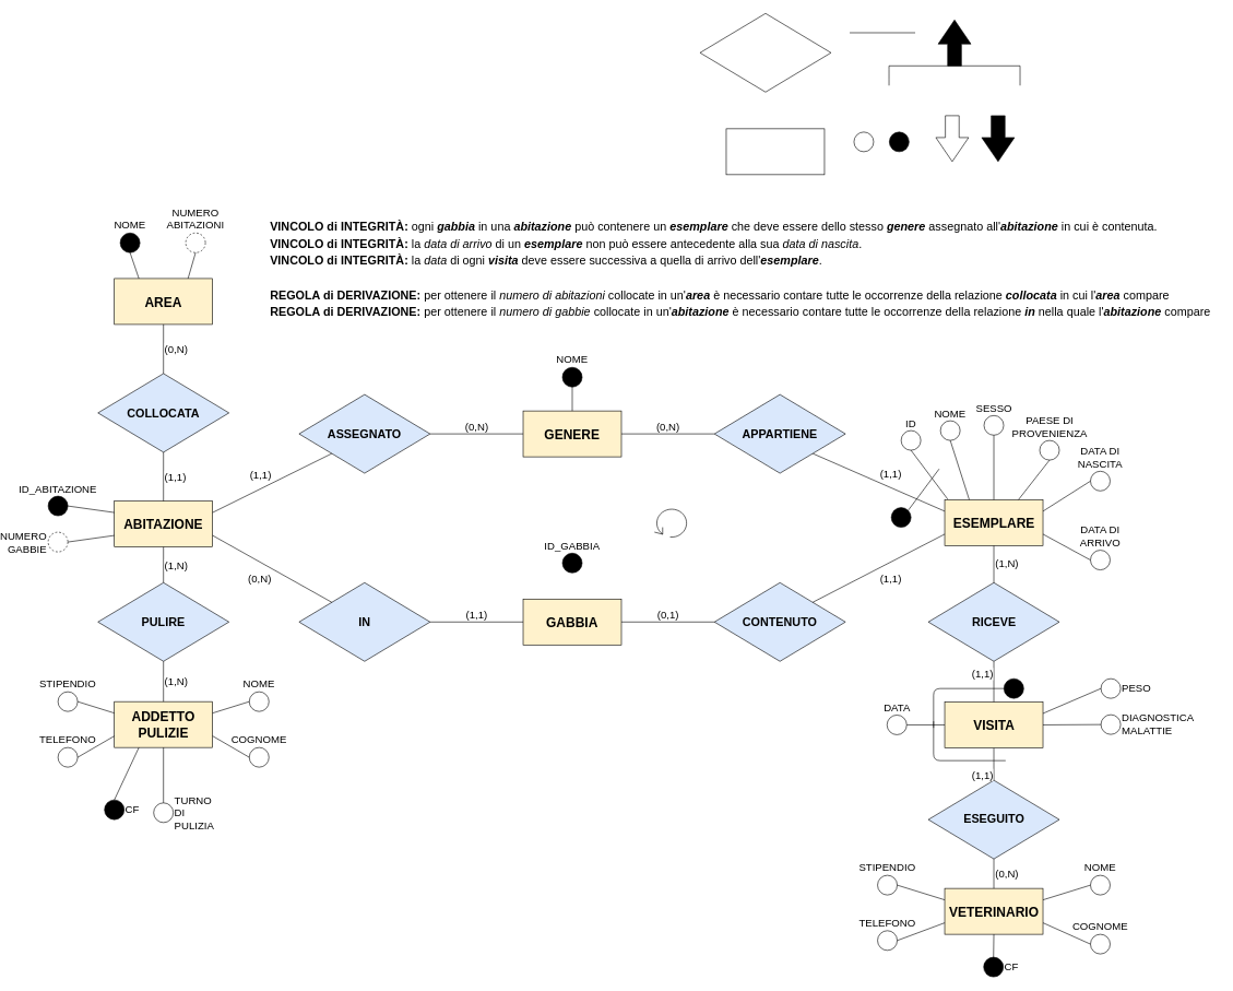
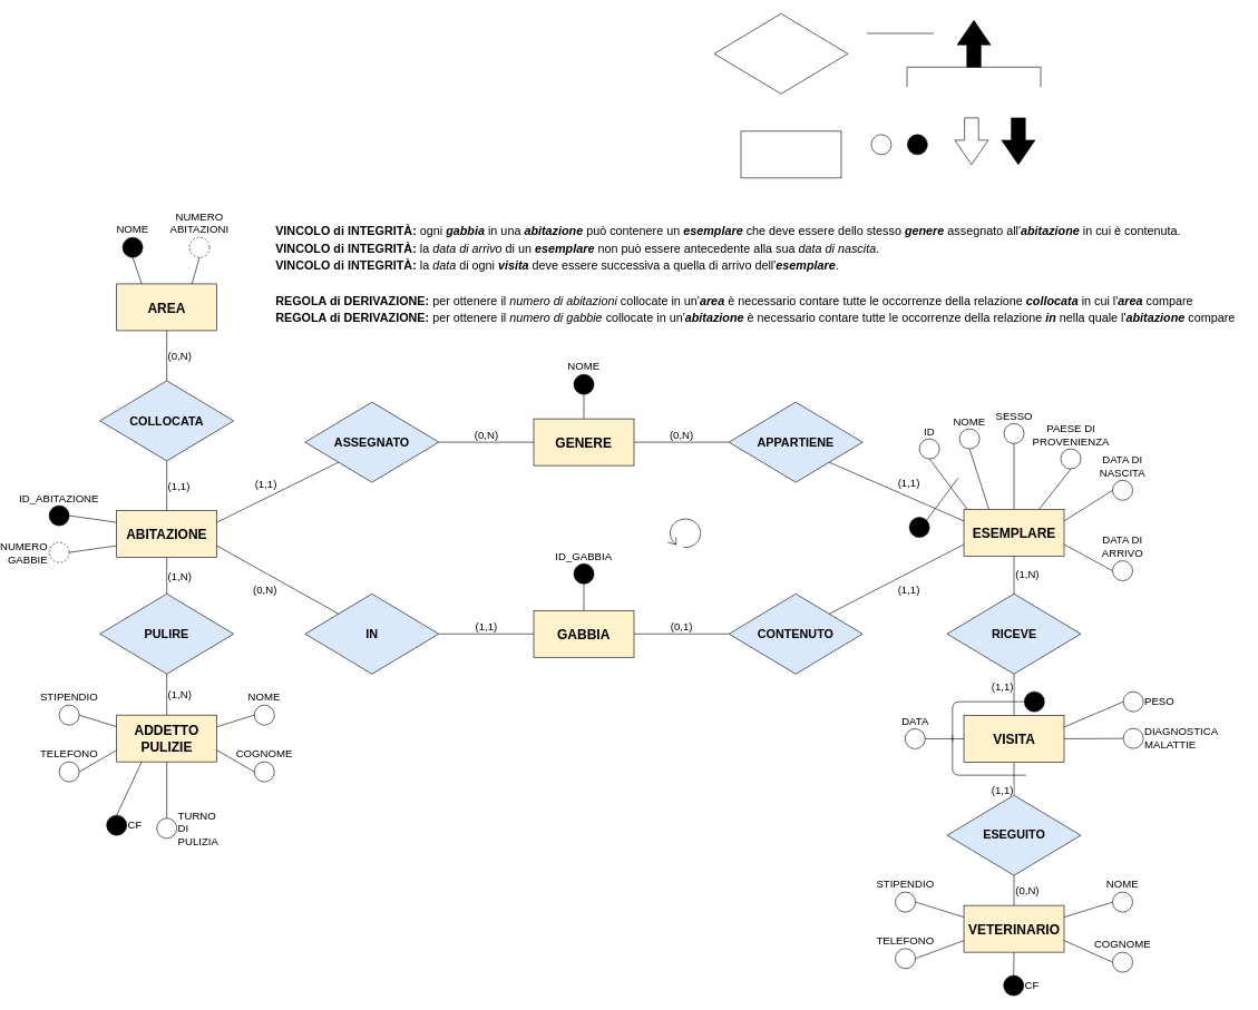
+ <mxCell id="77" value="" style="endArrow=none;html=1;fontSize=16;fontColor=#FFFFFF;exitX=0.5;exitY=1;exitDx=0;exitDy=0;entryX=0.5;entryY=0;entryDx=0;entryDy=0;" parent="1" source="75" target="56" edge="1"><mxGeometry width="50" height="50" relative="1" as="geometry"><mxPoint x="195" y="1383.5" as="sourcePoint" /><mxPoint x="810" y="838.5" as="targetPoint" /></mxGeometry></mxCell>
